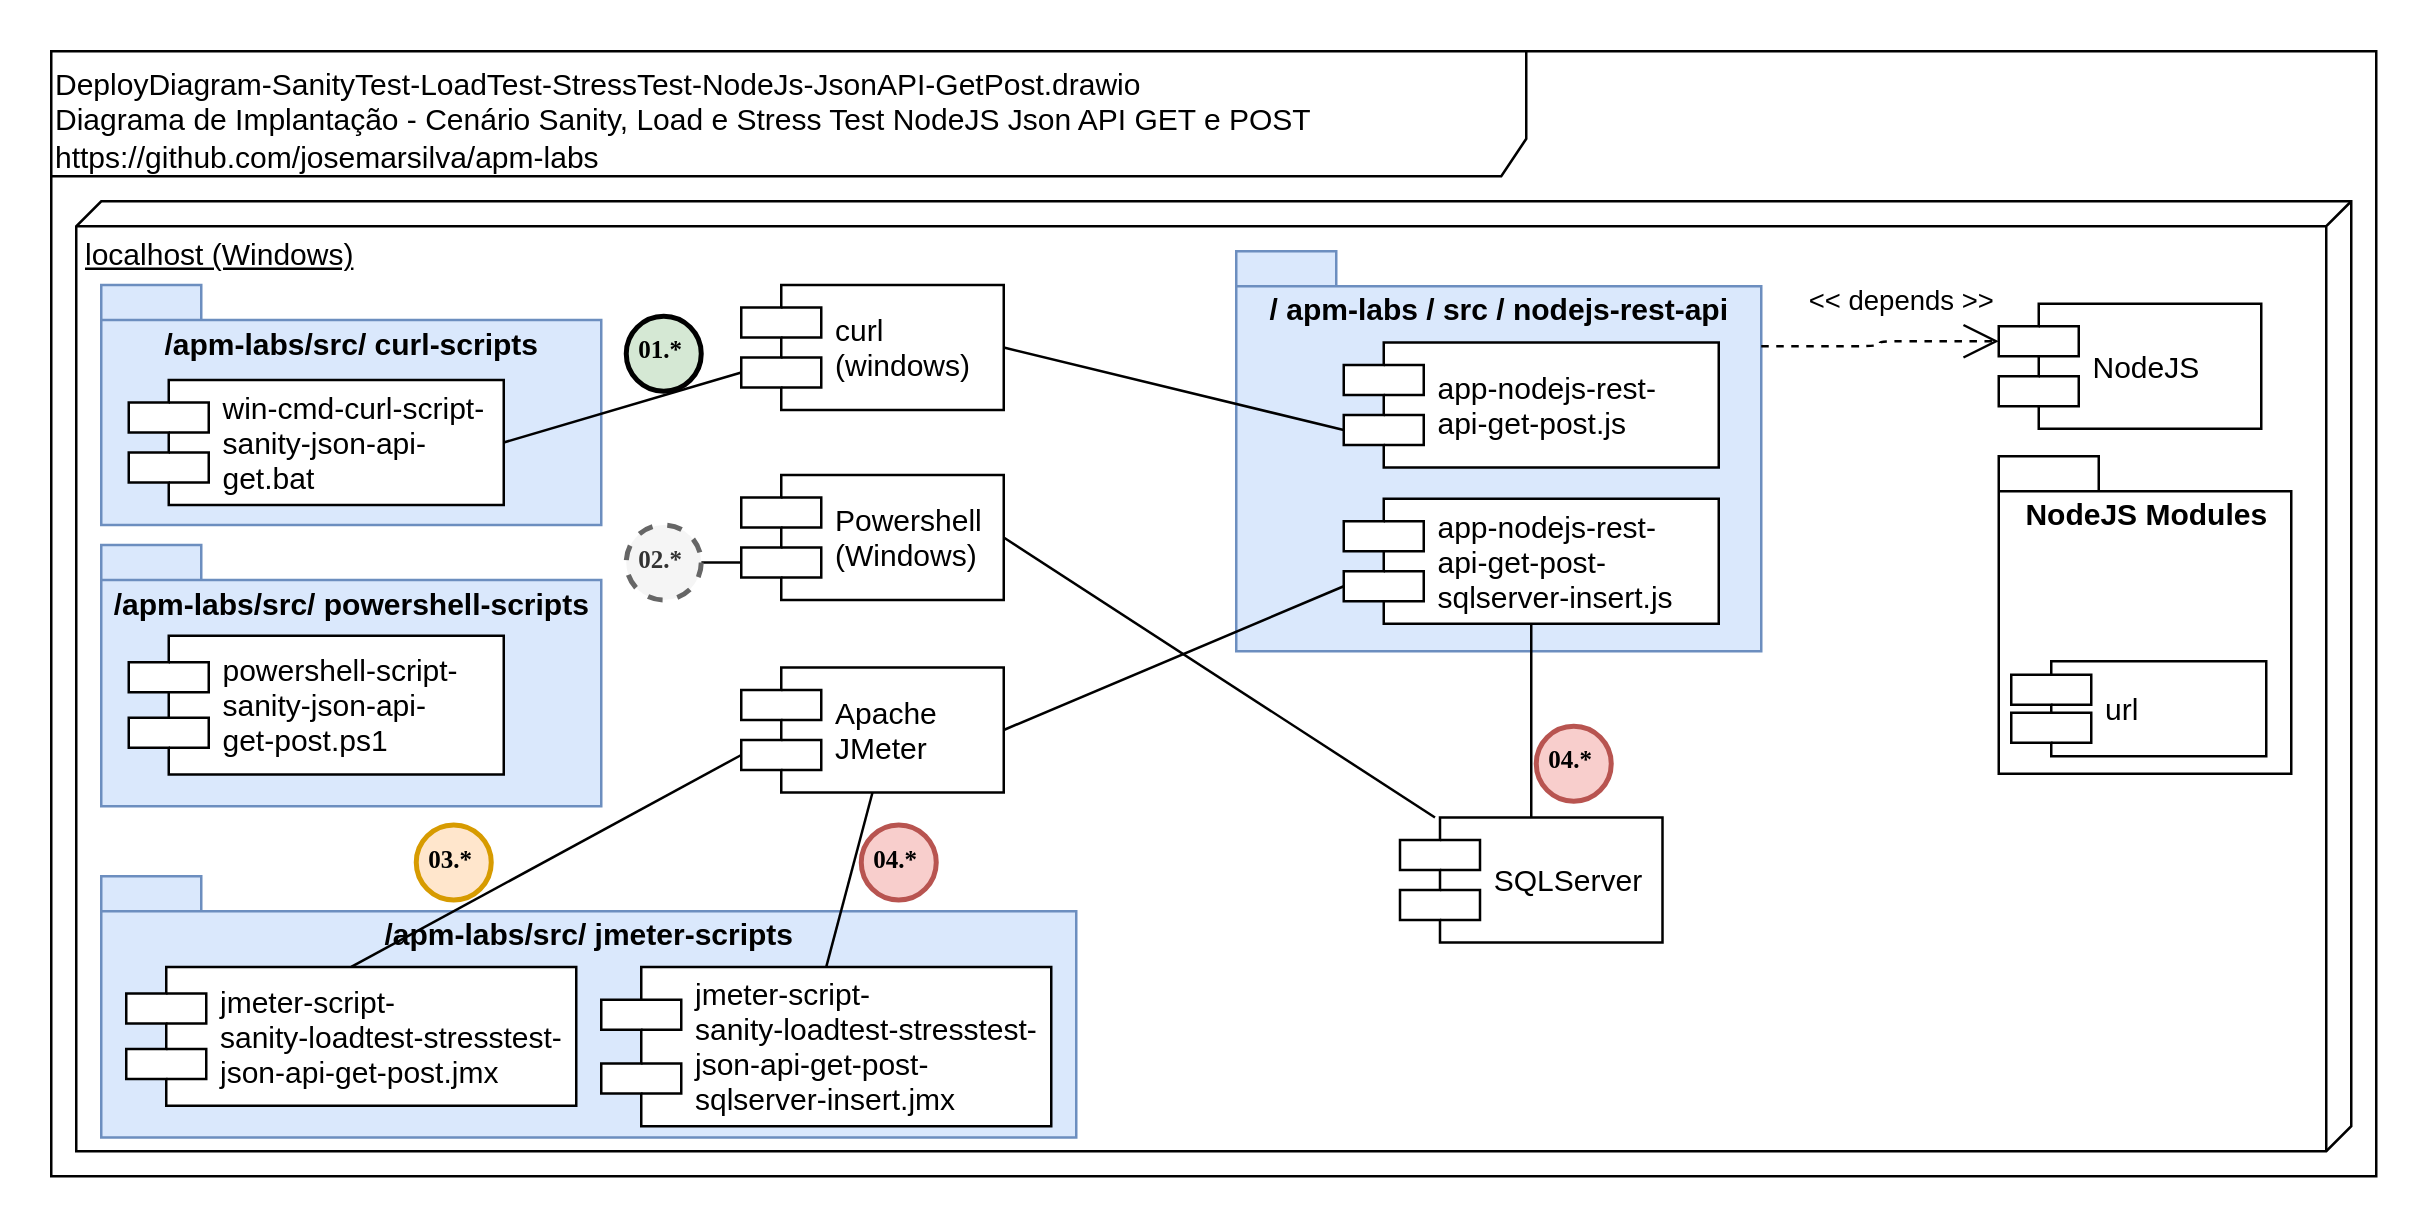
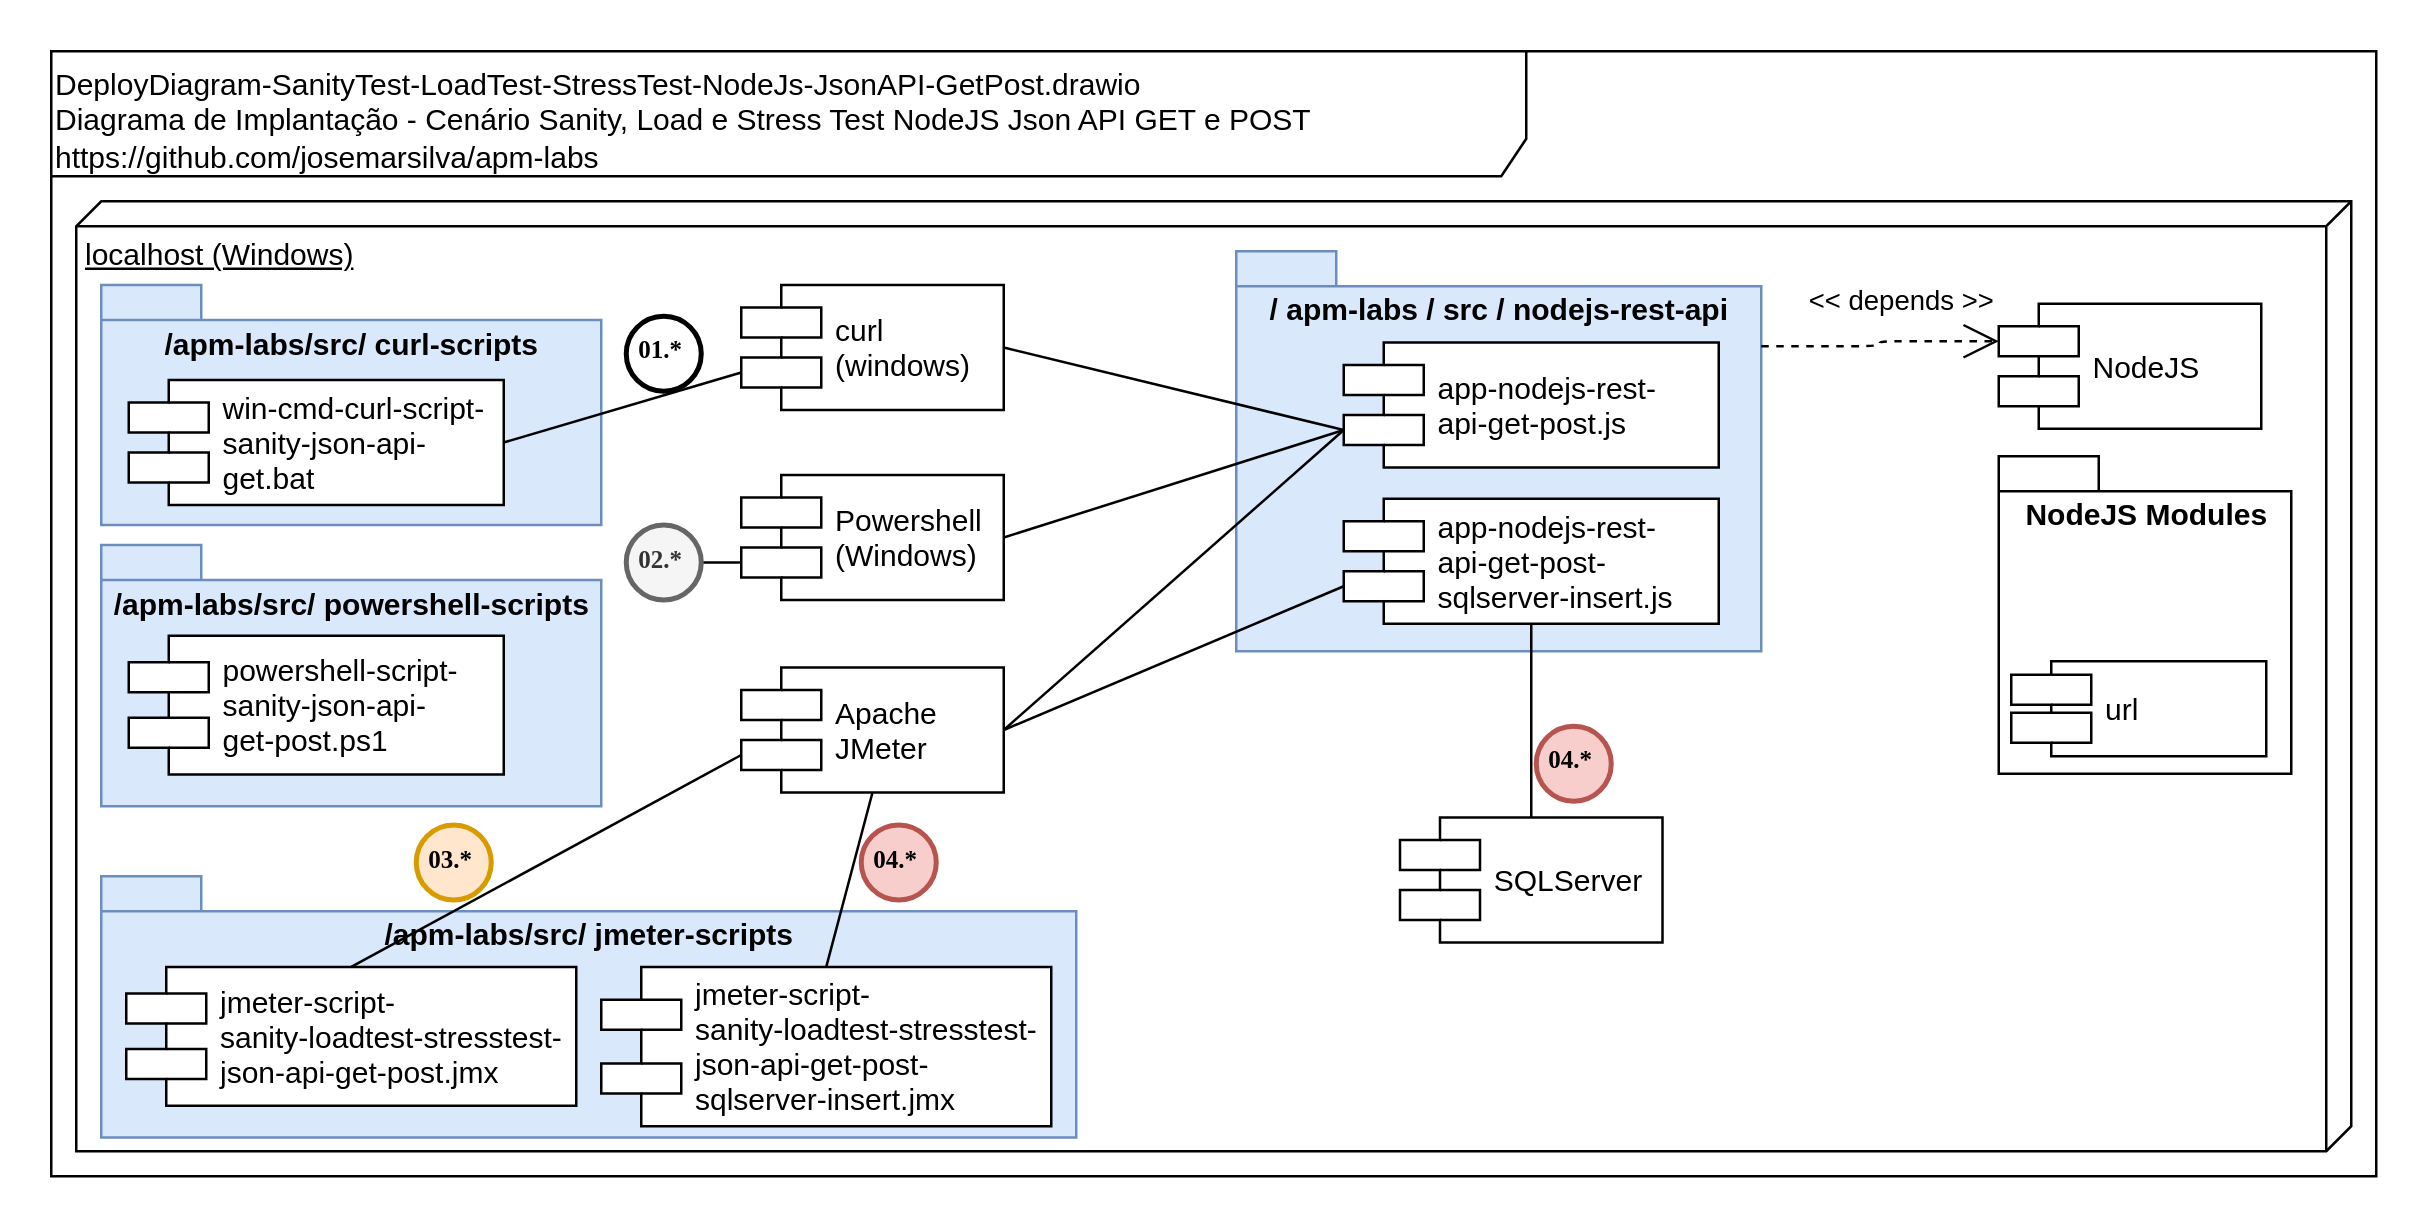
- <mxCell id="12" value="01.*" style="ellipse;whiteSpace=wrap;html=1;aspect=fixed;strokeWidth=2;fontFamily=Tahoma;spacingBottom=4;spacingRight=2;fontStyle=1;fontSize=10;fillColor=#d5e8d4;" parent="1" vertex="1"><mxGeometry x="250" y="126" width="30" height="30" as="geometry" /></mxCell>
+ <mxCell id="12" value="01.*" style="ellipse;whiteSpace=wrap;html=1;aspect=fixed;strokeWidth=2;fontFamily=Tahoma;spacingBottom=4;spacingRight=2;fontStyle=1;fontSize=10;" parent="1" vertex="1"><mxGeometry x="250" y="126" width="30" height="30" as="geometry" /></mxCell>
+ <mxCell id="27" value="" style="endArrow=none;startArrow=none;endFill=0;startFill=0;html=1;exitX=1;exitY=0.5;exitDx=0;exitDy=0;entryX=0;entryY=0.7;entryDx=0;entryDy=0;rounded=0;" parent="1" source="25" target="6" edge="1"><mxGeometry width="160" relative="1" as="geometry"><mxPoint x="411" y="260" as="sourcePoint" /><mxPoint x="547" y="231" as="targetPoint" /></mxGeometry></mxCell>
- <mxCell id="21" value="02.*" style="ellipse;whiteSpace=wrap;html=1;aspect=fixed;strokeWidth=2;fontFamily=Tahoma;spacingBottom=4;spacingRight=2;fontStyle=1;fontSize=10;fillColor=#f5f5f5;strokeColor=#666666;fontColor=#333333;dashed=1;" parent="1" vertex="1"><mxGeometry x="250" y="209.5" width="30" height="30" as="geometry" /></mxCell>
+ <mxCell id="21" value="02.*" style="ellipse;whiteSpace=wrap;html=1;aspect=fixed;strokeWidth=2;fontFamily=Tahoma;spacingBottom=4;spacingRight=2;fontStyle=1;fontSize=10;fillColor=#f5f5f5;strokeColor=#666666;fontColor=#333333;" parent="1" vertex="1"><mxGeometry x="250" y="209.5" width="30" height="30" as="geometry" /></mxCell>
- <mxCell id="20" value="" style="endArrow=none;startArrow=none;endFill=0;startFill=0;html=1;exitX=1;exitY=0.5;exitDx=0;exitDy=0;rounded=0;" parent="1" source="19" target="28" edge="1"><mxGeometry width="160" relative="1" as="geometry"><mxPoint x="405" y="184" as="sourcePoint" /><mxPoint x="547" y="211" as="targetPoint" /></mxGeometry></mxCell>
+ <mxCell id="20" value="" style="endArrow=none;startArrow=none;endFill=0;startFill=0;html=1;exitX=1;exitY=0.5;exitDx=0;exitDy=0;entryX=0;entryY=0.7;entryDx=0;entryDy=0;rounded=0;" parent="1" source="19" target="6" edge="1"><mxGeometry width="160" relative="1" as="geometry"><mxPoint x="405" y="184" as="sourcePoint" /><mxPoint x="547" y="211" as="targetPoint" /></mxGeometry></mxCell>
